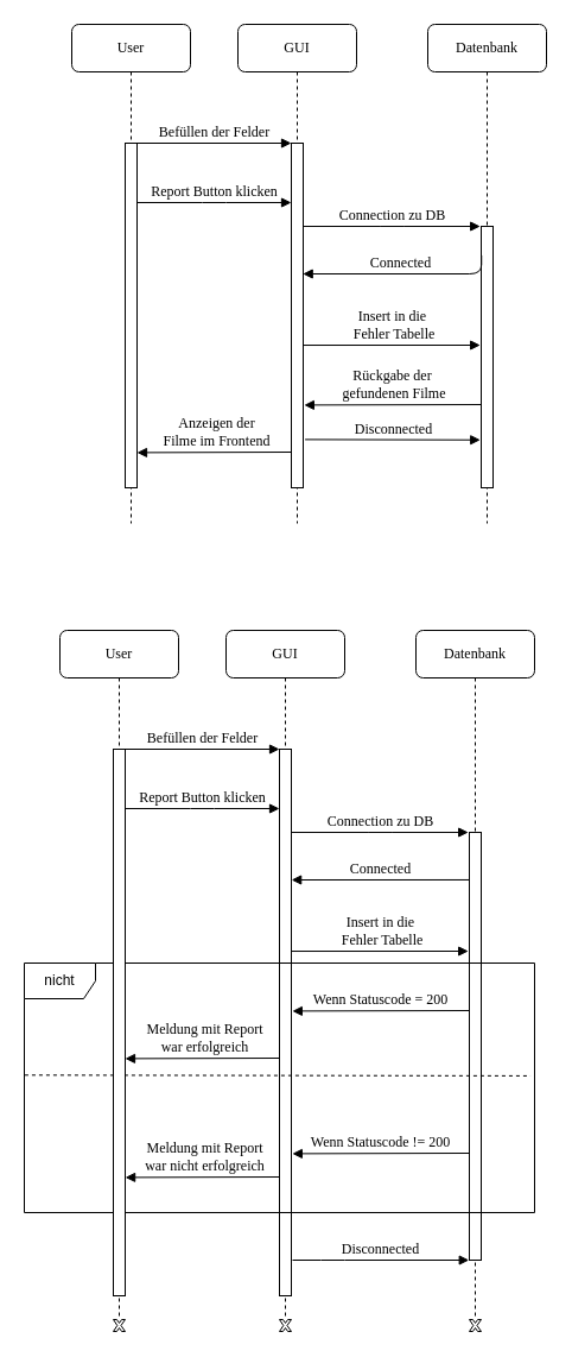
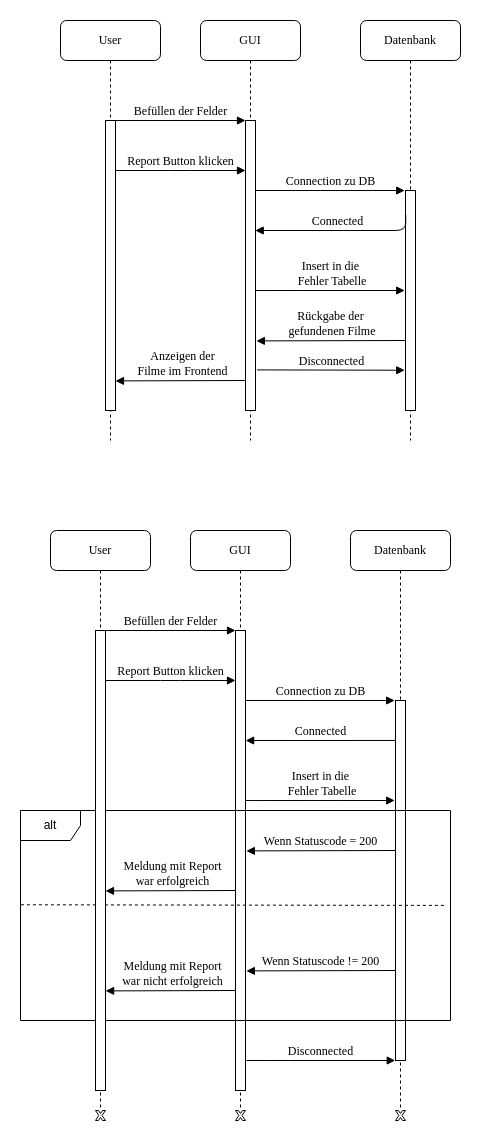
- <mxCell id="22" value="nicht" style="shape=umlFrame;whiteSpace=wrap;html=1;" vertex="1" parent="19"><mxGeometry x="-330" y="280" width="430" height="210" as="geometry" /></mxCell>
+ <mxCell id="22" value="alt" style="shape=umlFrame;whiteSpace=wrap;html=1;" vertex="1" parent="19"><mxGeometry x="-330" y="280" width="430" height="210" as="geometry" /></mxCell>
